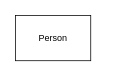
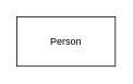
- <mxCell id="2" value="Person" style="rounded=0;whiteSpace=wrap;html=1;" vertex="1" parent="1"><mxGeometry x="20" y="20" width="100" height="60" as="geometry" /></mxCell>
+ <mxCell id="2" value="Person" style="rounded=0;whiteSpace=wrap;html=1;" vertex="1" parent="1"><mxGeometry x="20" y="20" width="120" height="60" as="geometry" /></mxCell>
